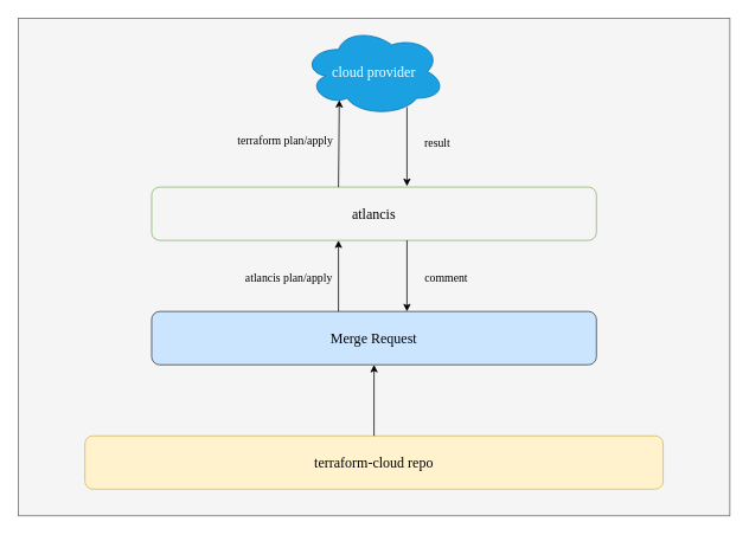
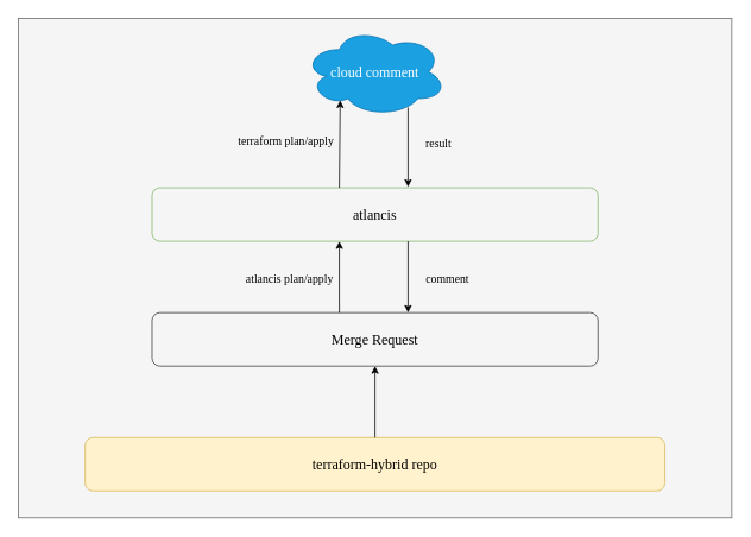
- <mxCell id="7" value="&lt;font style=&quot;font-size: 16px;&quot;&gt;cloud provider&lt;/font&gt;" style="ellipse;shape=cloud;whiteSpace=wrap;html=1;fontFamily=Times New Roman;fillColor=#1ba1e2;strokeColor=#006EAF;fontColor=#ffffff;" vertex="1" parent="1"><mxGeometry x="340" y="30" width="160" height="100" as="geometry" /></mxCell>
+ <mxCell id="7" value="&lt;font style=&quot;font-size: 16px;&quot;&gt;cloud comment&lt;/font&gt;" style="ellipse;shape=cloud;whiteSpace=wrap;html=1;fontFamily=Times New Roman;fillColor=#1ba1e2;strokeColor=#006EAF;fontColor=#ffffff;" vertex="1" parent="1"><mxGeometry x="340" y="30" width="160" height="100" as="geometry" /></mxCell>
- <mxCell id="4" value="&lt;font style=&quot;font-size: 16px;&quot;&gt;Merge Request&lt;/font&gt;" style="rounded=1;whiteSpace=wrap;html=1;fillColor=#cce5ff;strokeColor=#36393d;fontFamily=Times New Roman;" vertex="1" parent="1"><mxGeometry x="170" y="350" width="500" height="60" as="geometry" /></mxCell>
+ <mxCell id="4" value="&lt;font style=&quot;font-size: 16px;&quot;&gt;Merge Request&lt;/font&gt;" style="rounded=1;whiteSpace=wrap;html=1;fillColor=#f5f5f5;strokeColor=#36393d;fontFamily=Times New Roman;" vertex="1" parent="1"><mxGeometry x="170" y="350" width="500" height="60" as="geometry" /></mxCell>
- <mxCell id="3" value="&lt;font style=&quot;font-size: 16px;&quot;&gt;terraform-cloud repo&lt;/font&gt;" style="rounded=1;whiteSpace=wrap;html=1;fillColor=#fff2cc;strokeColor=#d6b656;shadow=0;fontFamily=Times New Roman;" vertex="1" parent="1"><mxGeometry x="95" y="490" width="650" height="60" as="geometry" /></mxCell>
+ <mxCell id="3" value="&lt;font style=&quot;font-size: 16px;&quot;&gt;terraform-hybrid repo&lt;/font&gt;" style="rounded=1;whiteSpace=wrap;html=1;fillColor=#fff2cc;strokeColor=#d6b656;shadow=0;fontFamily=Times New Roman;" vertex="1" parent="1"><mxGeometry x="95" y="490" width="650" height="60" as="geometry" /></mxCell>
